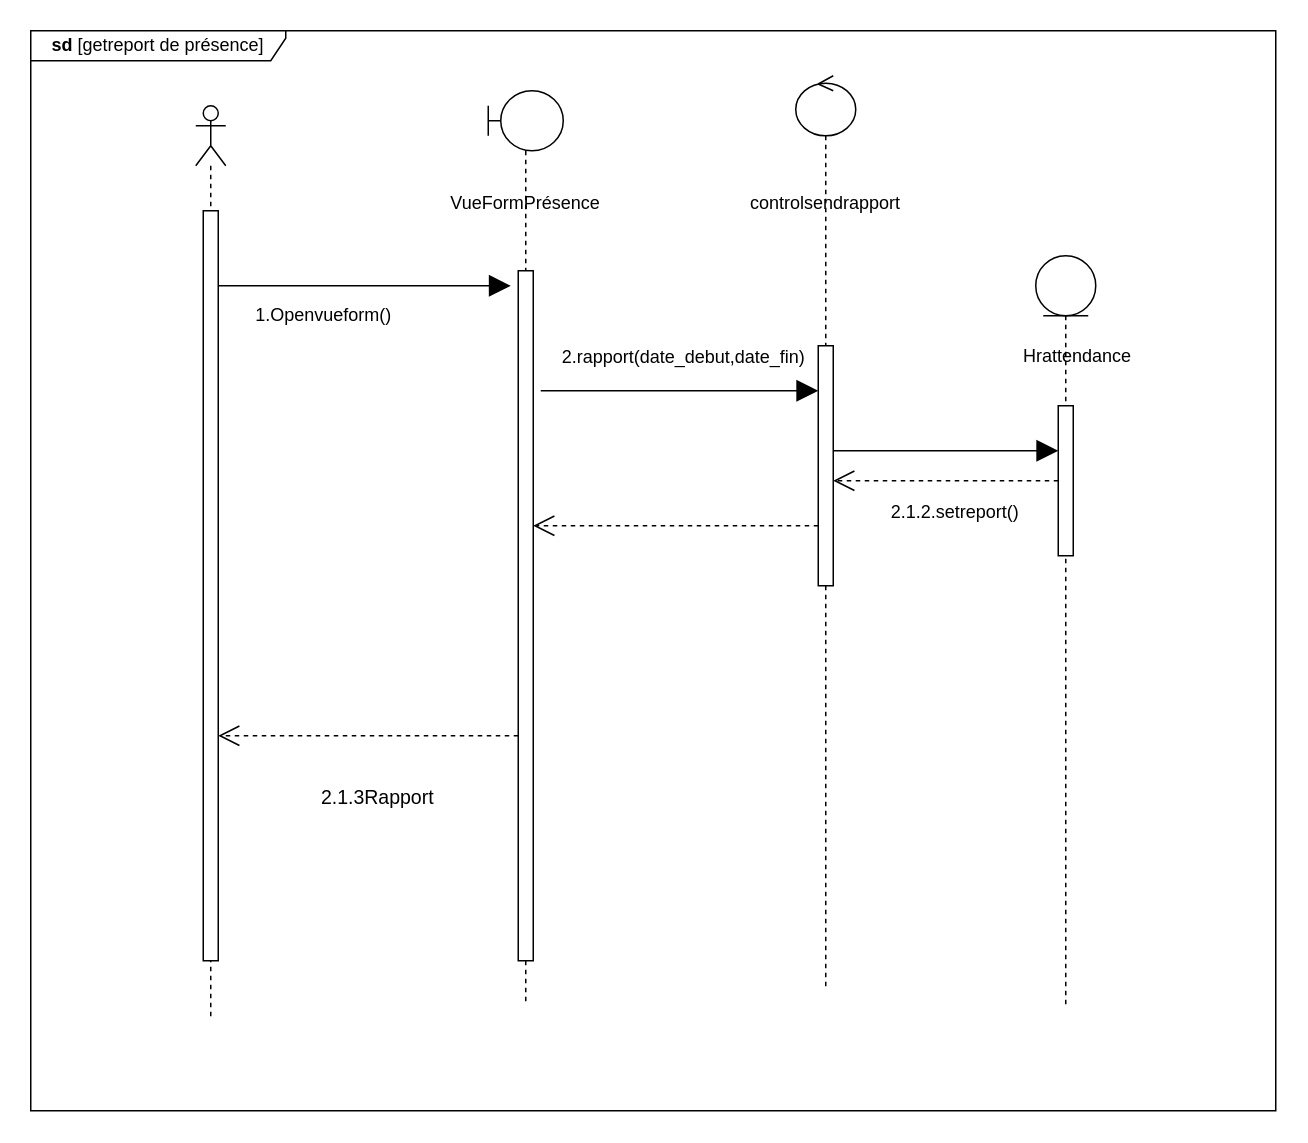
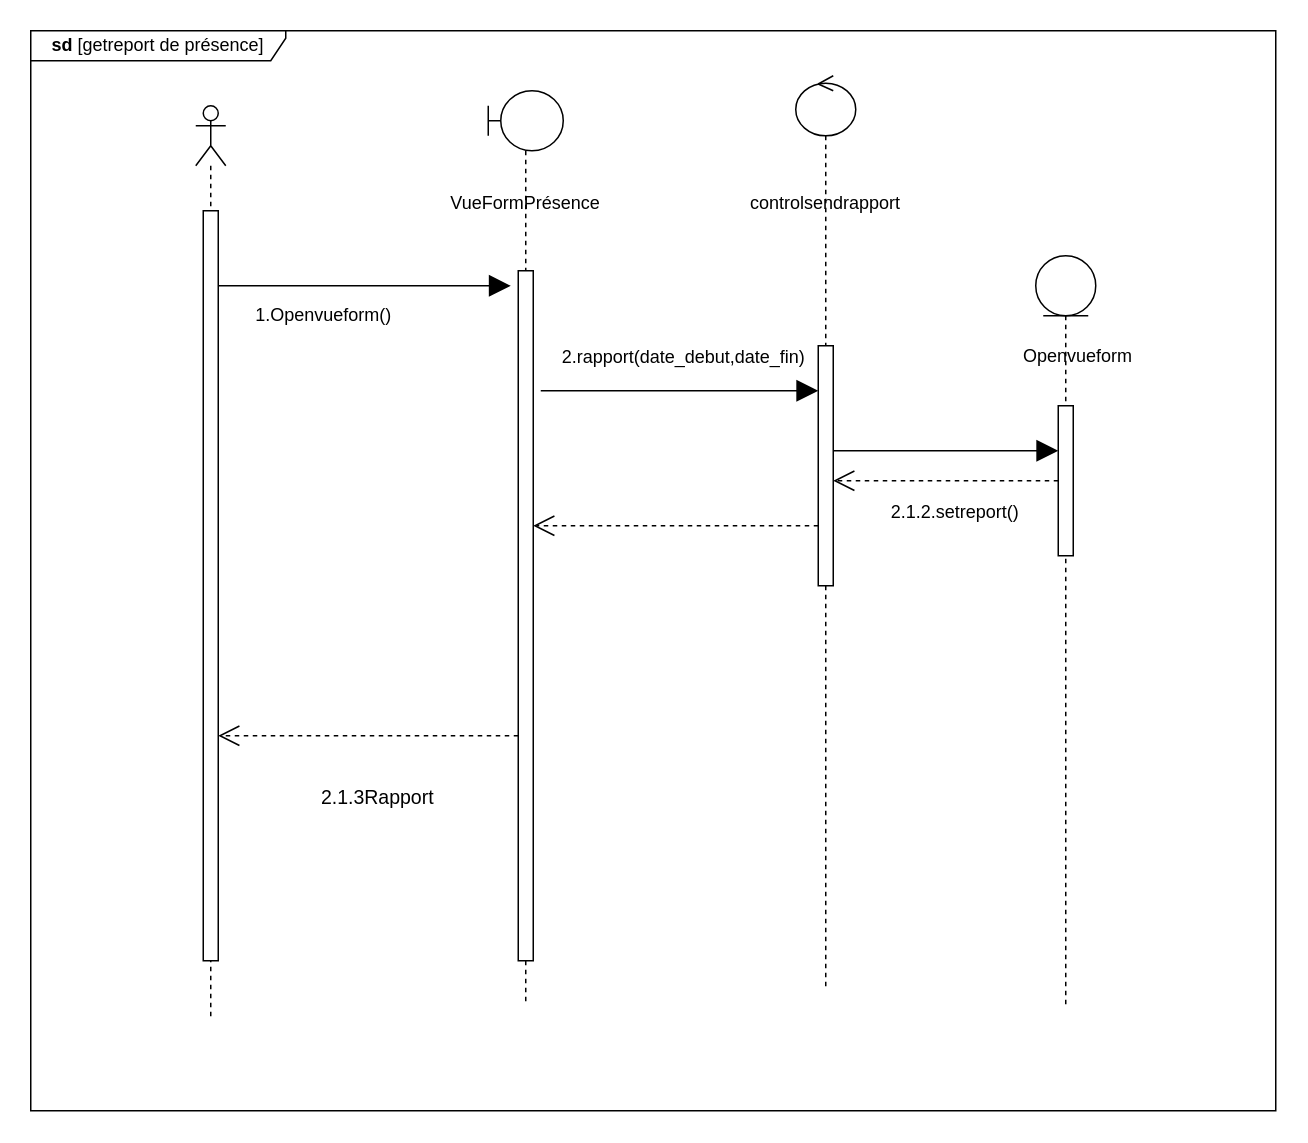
- <mxCell id="19" value="Hrattendance" style="text;whiteSpace=wrap;html=1;" vertex="1" parent="1"><mxGeometry x="680" y="222.5" width="100" height="25" as="geometry" /></mxCell>
+ <mxCell id="19" value="Openvueform" style="text;whiteSpace=wrap;html=1;" vertex="1" parent="1"><mxGeometry x="680" y="222.5" width="100" height="25" as="geometry" /></mxCell>
